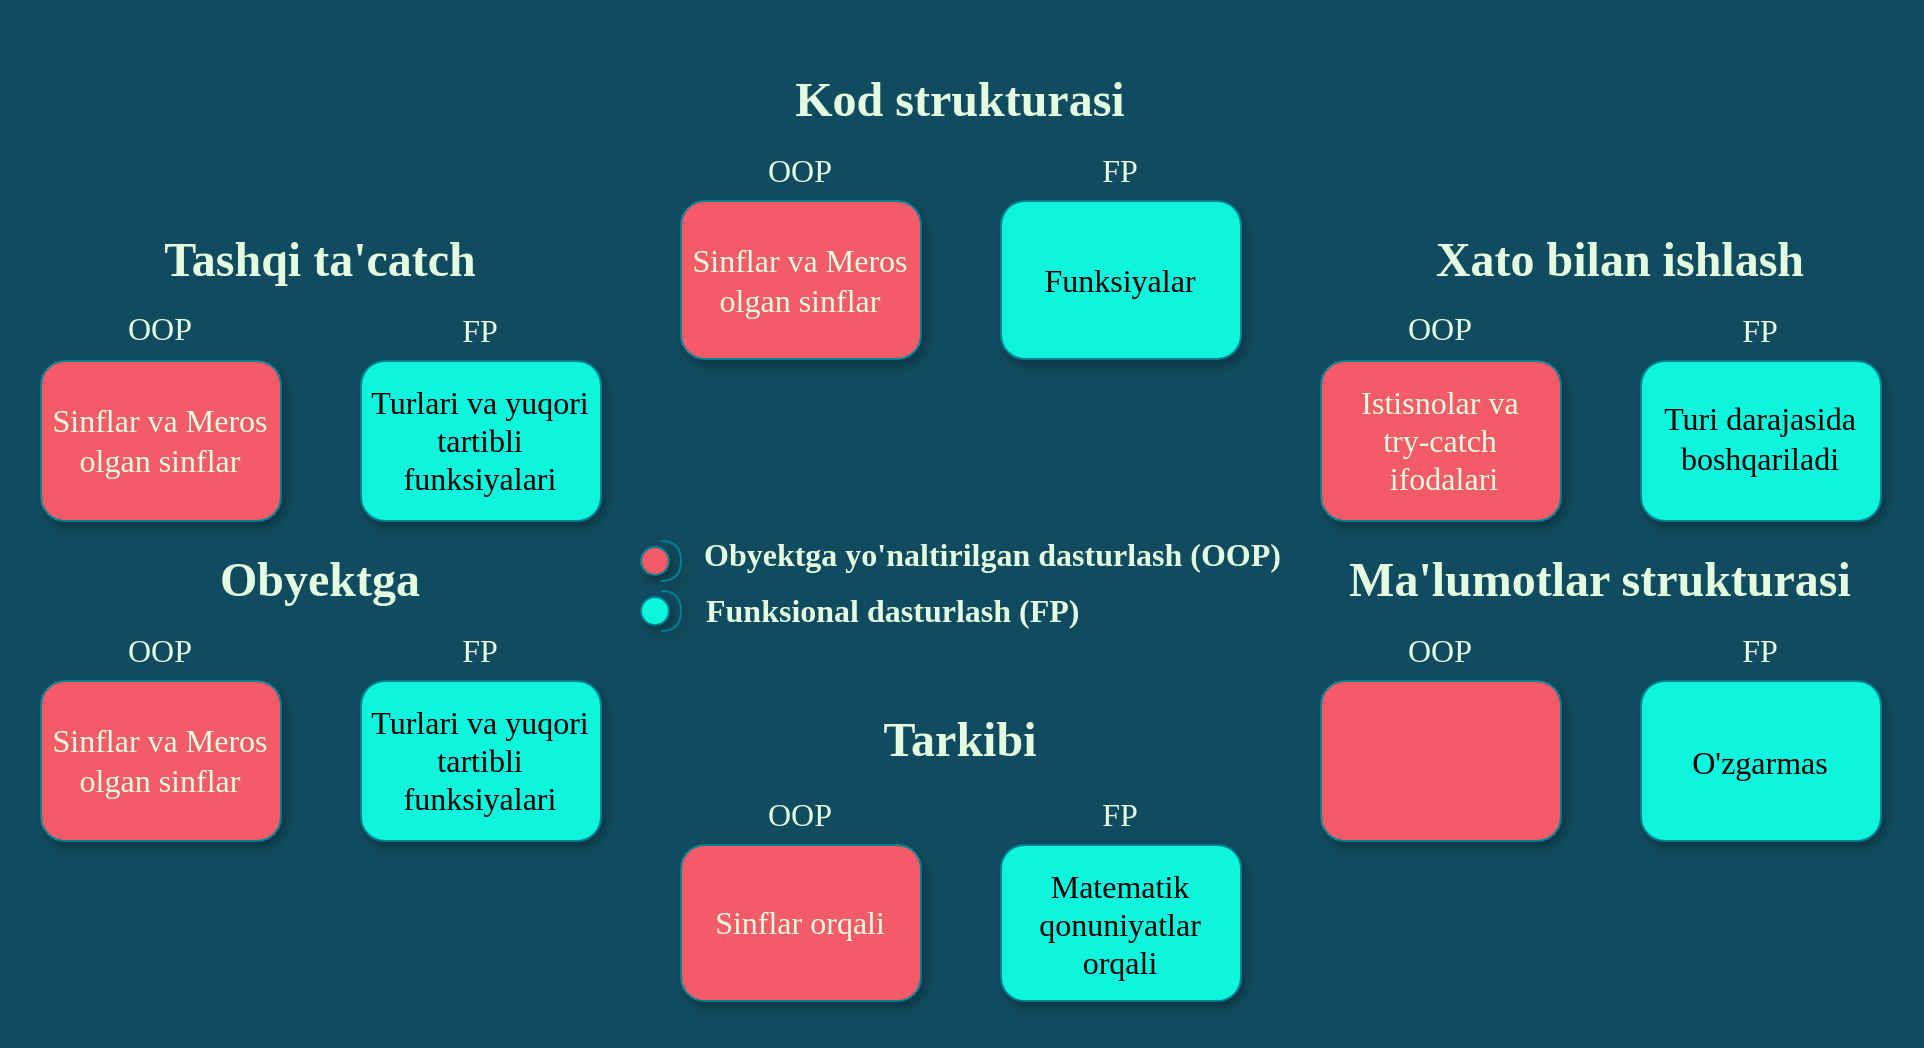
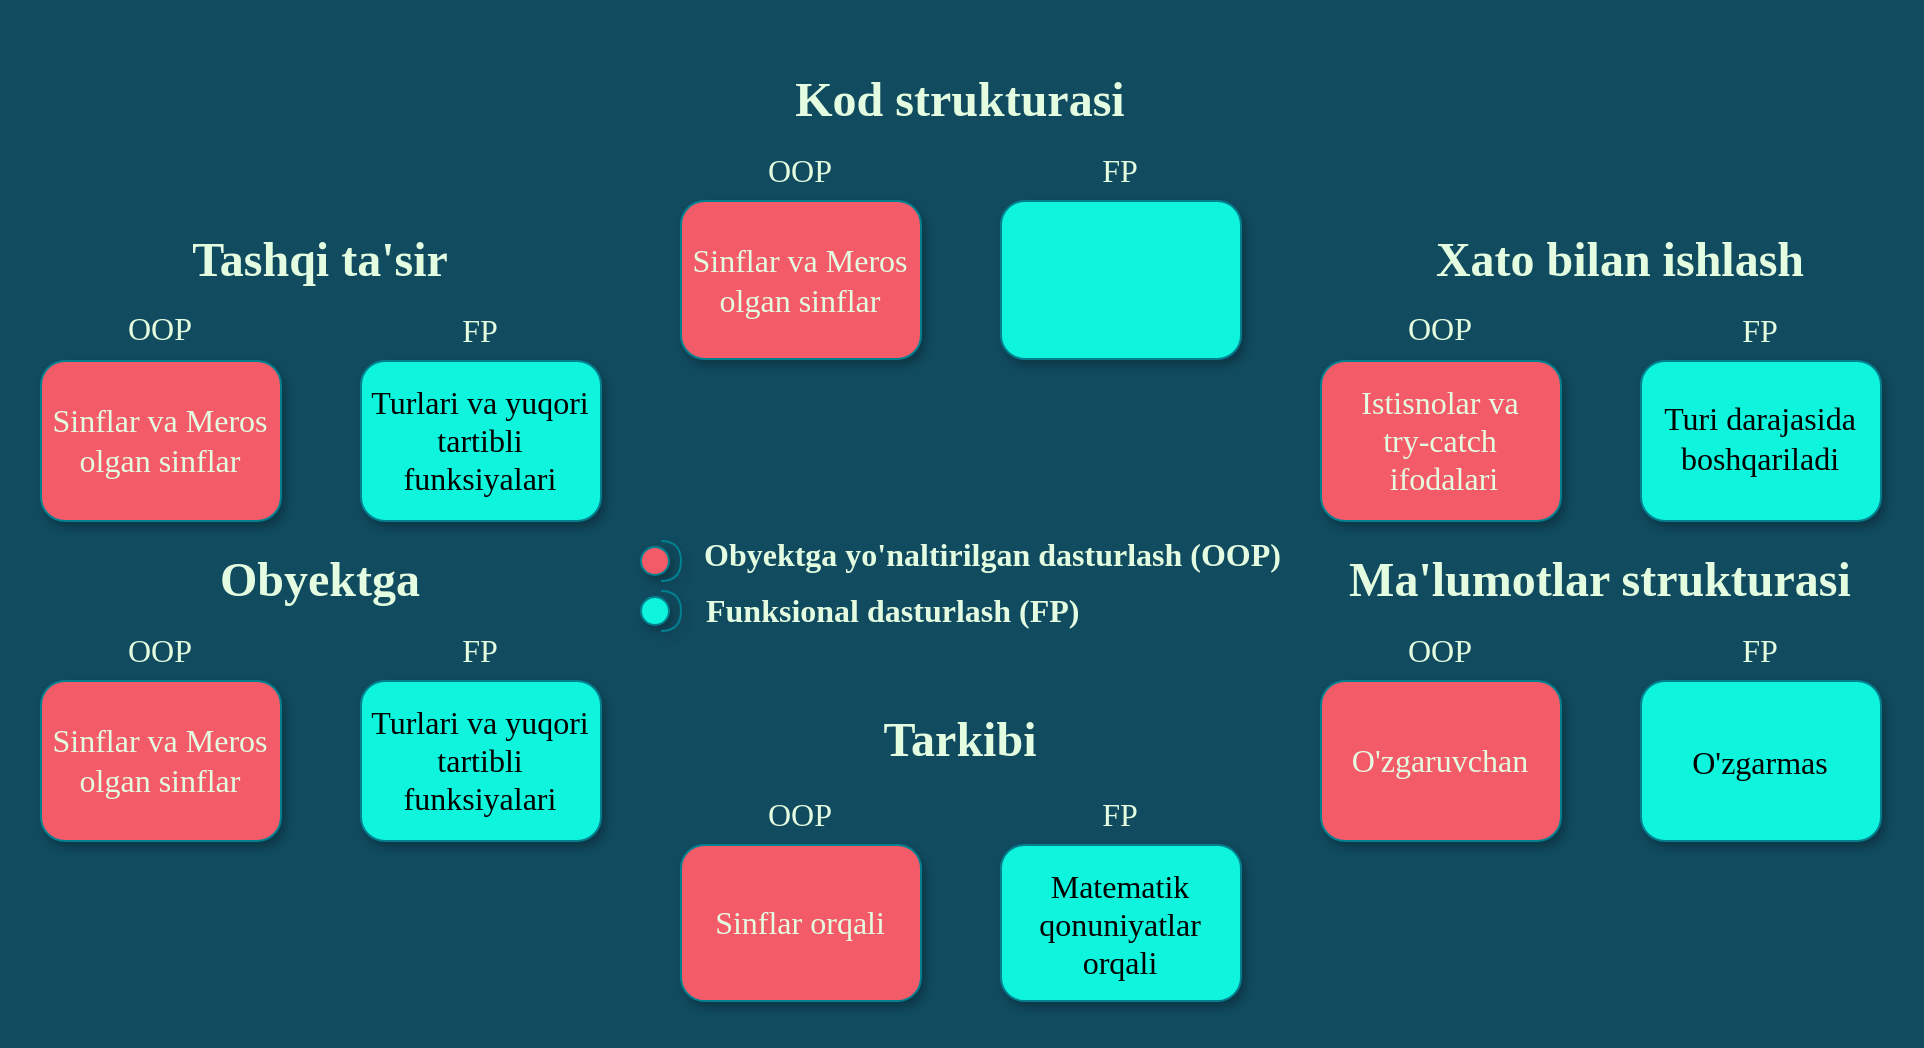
- <mxCell id="31" value="&lt;h2&gt;Tashqi ta'catch&lt;/h2&gt;" style="text;whiteSpace=wrap;html=1;fontSize=16;fontFamily=Times New Roman;fontColor=#E4FDE1;fontStyle=1;verticalAlign=middle;align=center;labelPosition=center;verticalLabelPosition=middle;" parent="1" vertex="1"><mxGeometry x="60" y="100" width="200" height="60" as="geometry" /></mxCell>
+ <mxCell id="31" value="&lt;h2&gt;Tashqi ta'sir&lt;/h2&gt;" style="text;whiteSpace=wrap;html=1;fontSize=16;fontFamily=Times New Roman;fontColor=#E4FDE1;fontStyle=1;verticalAlign=middle;align=center;labelPosition=center;verticalLabelPosition=middle;" parent="1" vertex="1"><mxGeometry x="60" y="100" width="200" height="60" as="geometry" /></mxCell>
- <mxCell id="42" value="&lt;font color=&quot;#000000&quot;&gt;Funksiyalar&lt;/font&gt;" style="text;html=1;strokeColor=none;fillColor=none;align=center;verticalAlign=middle;whiteSpace=wrap;rounded=0;shadow=1;fontFamily=Times New Roman;fontSize=16;fontColor=#E4FDE1;" parent="1" vertex="1"><mxGeometry x="500" y="100" width="120" height="80" as="geometry" /></mxCell>
+ <mxCell id="40" value="O'zgaruvchan" style="text;html=1;strokeColor=none;fillColor=none;align=center;verticalAlign=middle;whiteSpace=wrap;rounded=0;shadow=1;fontFamily=Times New Roman;fontSize=16;fontColor=#E4FDE1;" parent="1" vertex="1"><mxGeometry x="660" y="340" width="120" height="80" as="geometry" /></mxCell>
